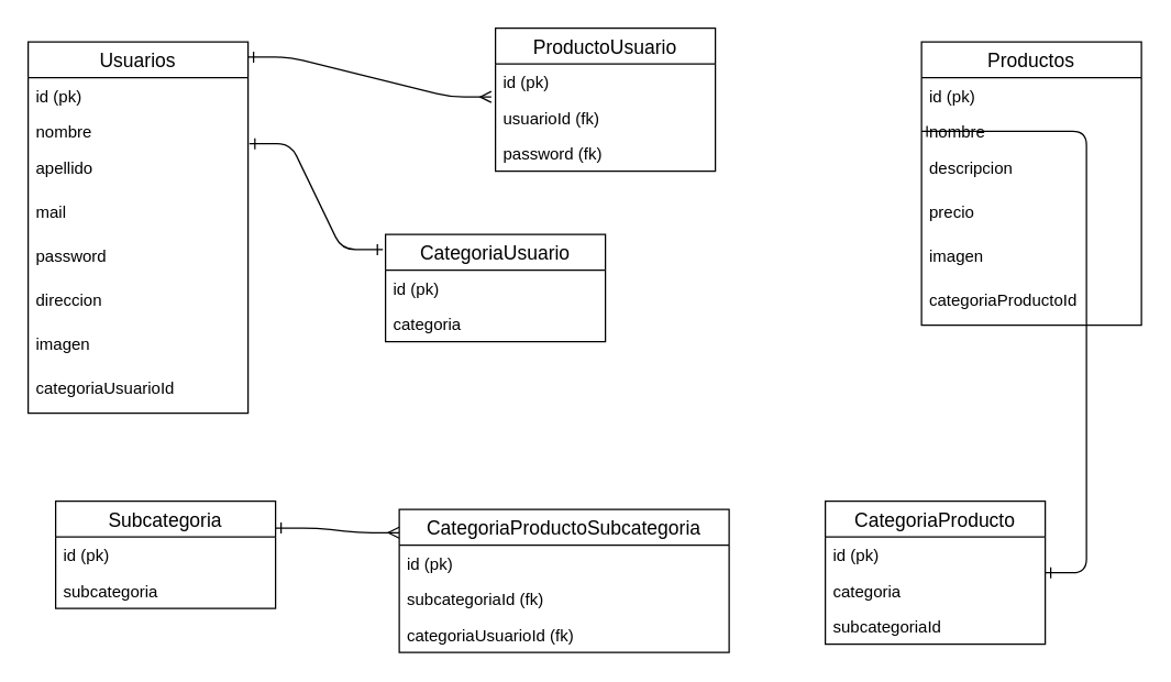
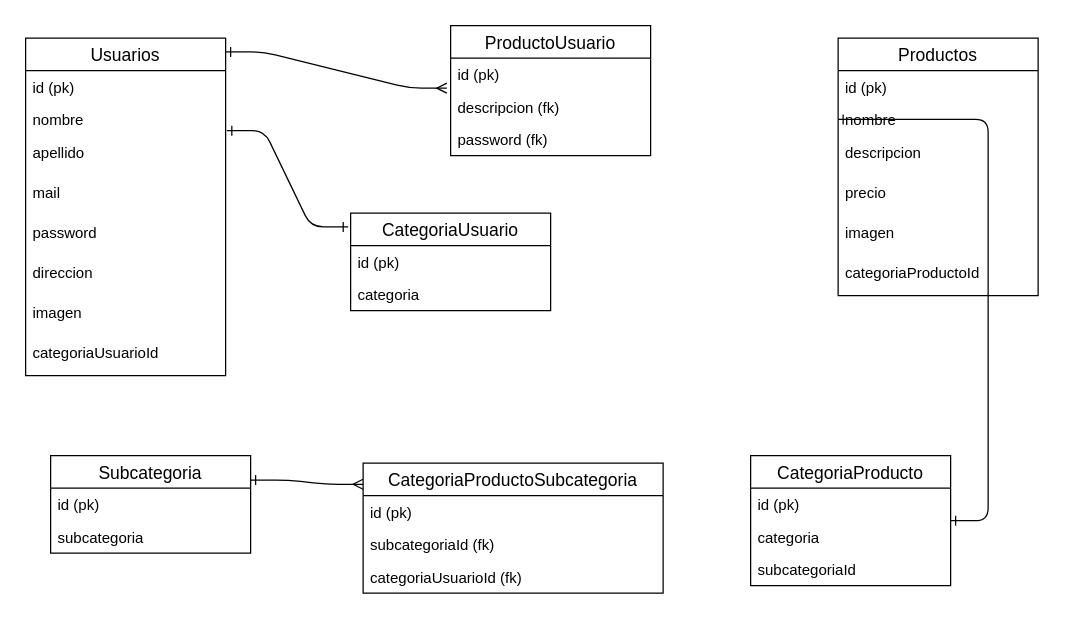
- <mxCell id="23" value="usuarioId (fk)" style="text;strokeColor=none;fillColor=none;spacingLeft=4;spacingRight=4;overflow=hidden;rotatable=0;points=[[0,0.5],[1,0.5]];portConstraint=eastwest;fontSize=12;" vertex="1" parent="21"><mxGeometry y="52" width="160" height="26" as="geometry" /></mxCell>
+ <mxCell id="23" value="descripcion (fk)" style="text;strokeColor=none;fillColor=none;spacingLeft=4;spacingRight=4;overflow=hidden;rotatable=0;points=[[0,0.5],[1,0.5]];portConstraint=eastwest;fontSize=12;" vertex="1" parent="21"><mxGeometry y="52" width="160" height="26" as="geometry" /></mxCell>
